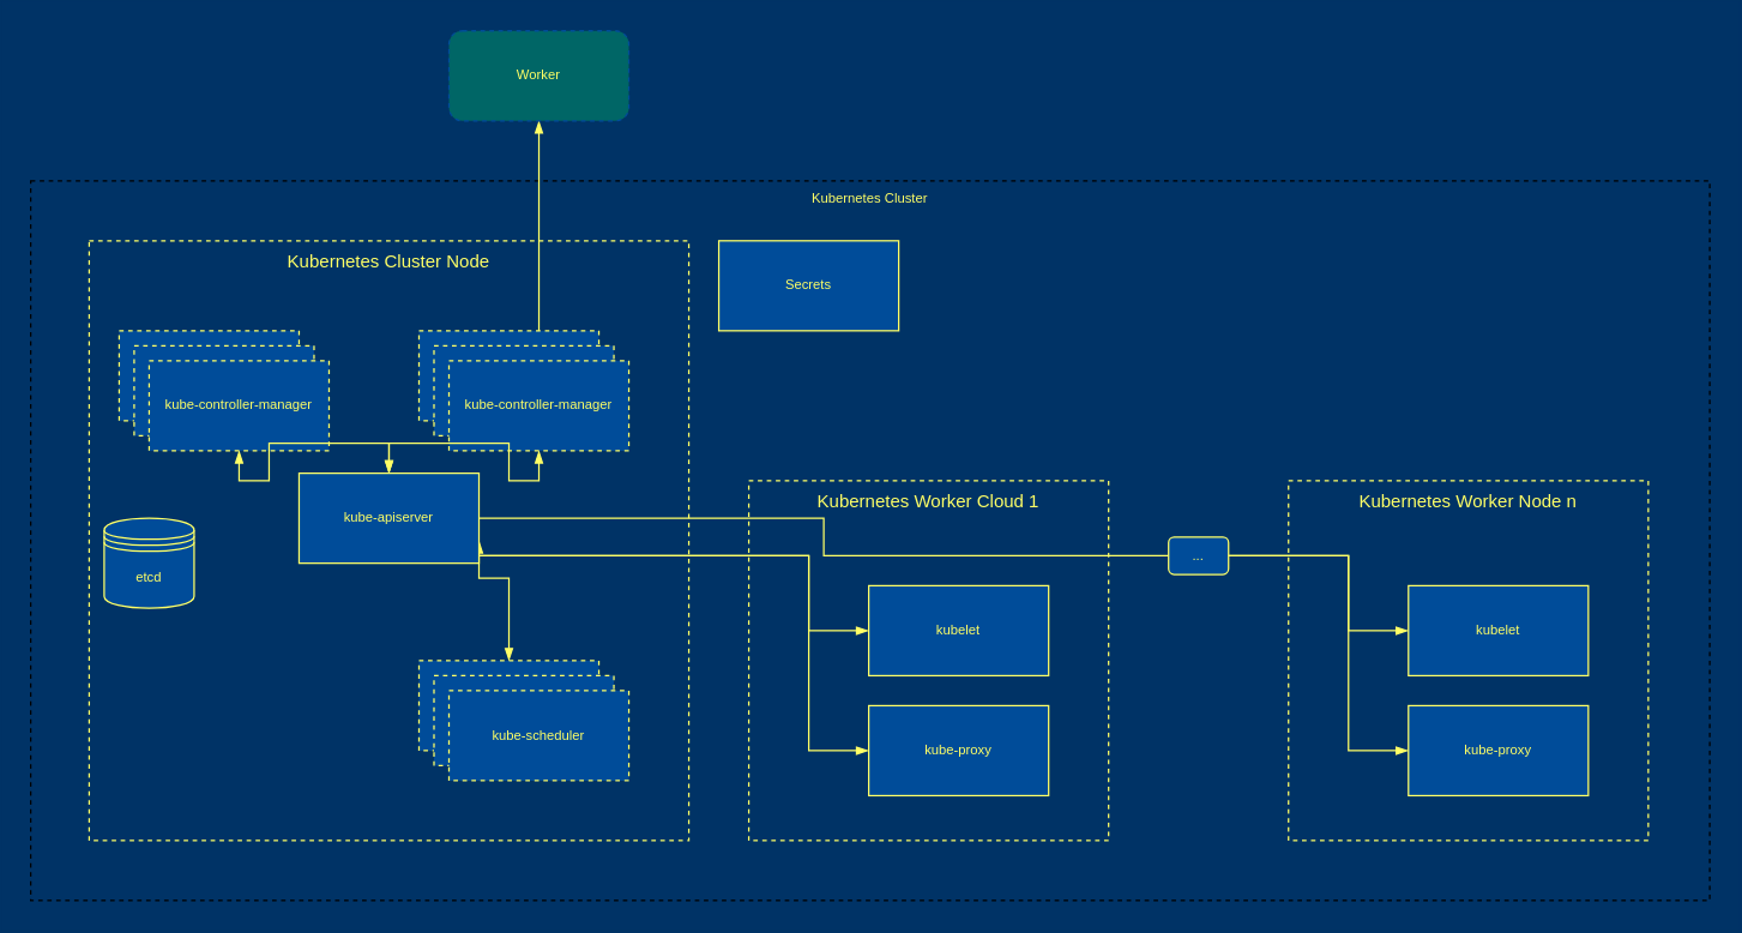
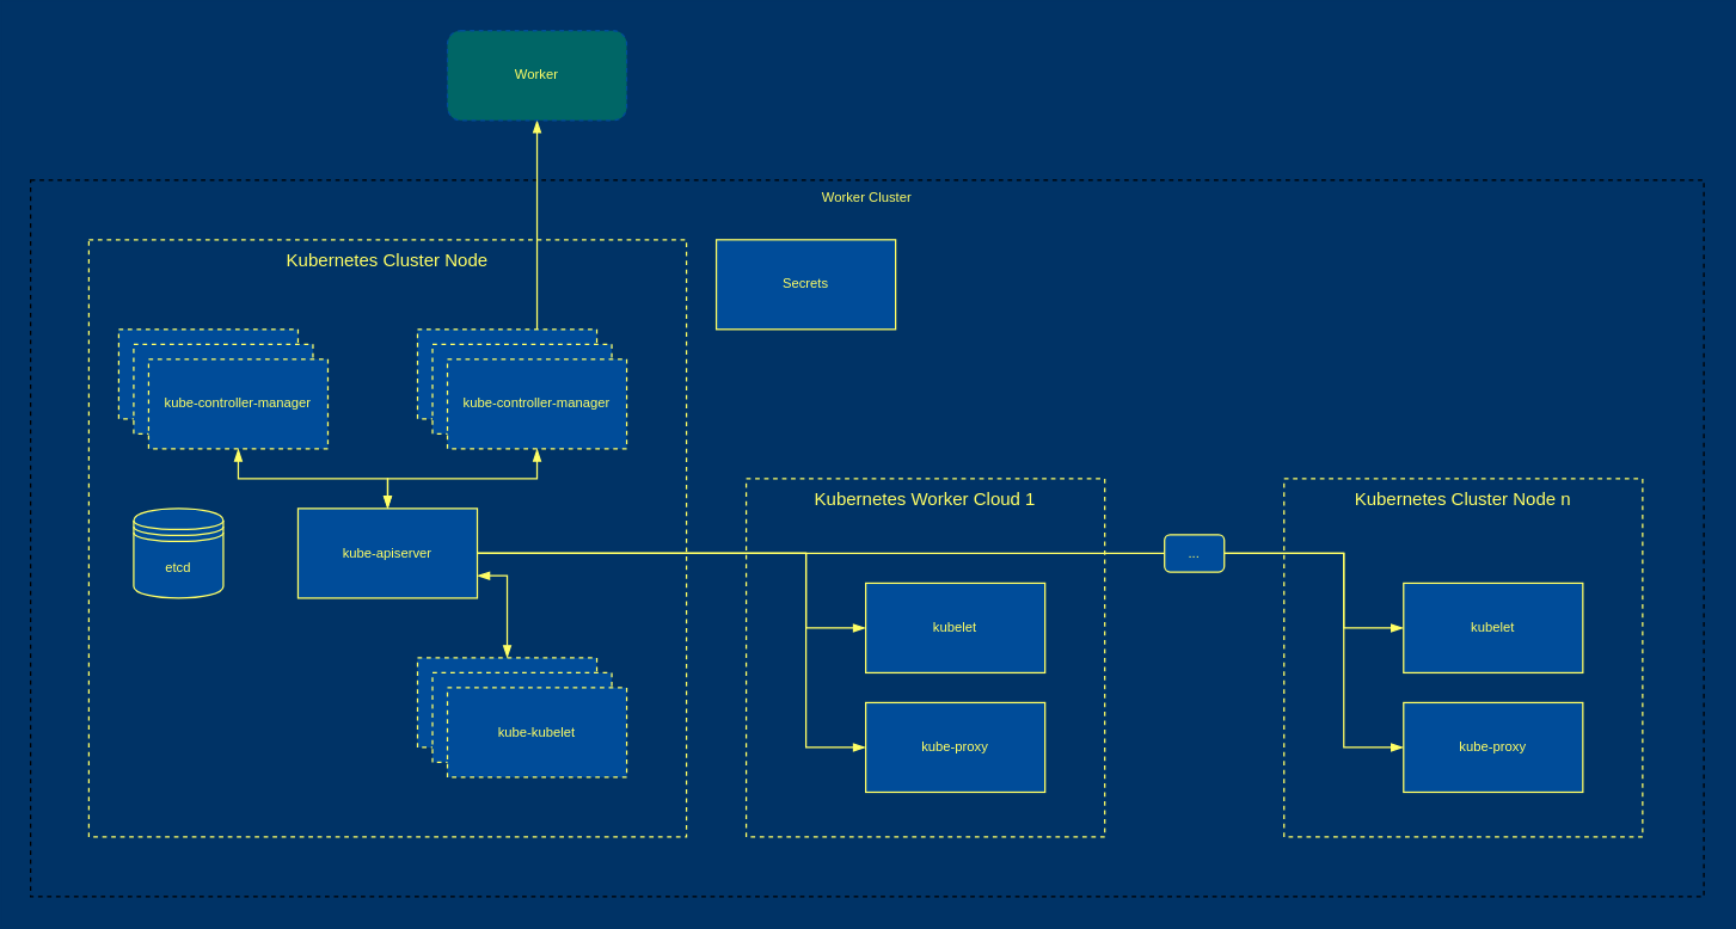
- <mxCell id="3" value="Kubernetes Cluster" style="rounded=0;whiteSpace=wrap;html=1;strokeColor=default;fontSize=9;fontColor=#FFFF66;fillColor=none;gradientColor=none;dashed=1;verticalAlign=top;" vertex="1" parent="1"><mxGeometry x="20" y="120" width="1120" height="480" as="geometry" /></mxCell>
+ <mxCell id="3" value="Worker Cluster" style="rounded=0;whiteSpace=wrap;html=1;strokeColor=default;fontSize=9;fontColor=#FFFF66;fillColor=none;gradientColor=none;dashed=1;verticalAlign=top;" vertex="1" parent="1"><mxGeometry x="20" y="120" width="1120" height="480" as="geometry" /></mxCell>
- <mxCell id="27" value="Kubernetes Worker Node n" style="rounded=0;whiteSpace=wrap;html=1;gradientColor=none;fillColor=none;dashed=1;strokeColor=#FFFF66;fontColor=#FFFF66;verticalAlign=top;" vertex="1" parent="1"><mxGeometry x="859" y="320" width="240" height="240" as="geometry" /></mxCell>
+ <mxCell id="27" value="Kubernetes Cluster Node n" style="rounded=0;whiteSpace=wrap;html=1;gradientColor=none;fillColor=none;dashed=1;strokeColor=#FFFF66;fontColor=#FFFF66;verticalAlign=top;" vertex="1" parent="1"><mxGeometry x="859" y="320" width="240" height="240" as="geometry" /></mxCell>
- <mxCell id="19" value="kube-apiserver" style="rounded=0;whiteSpace=wrap;html=1;strokeColor=#FFFF66;fontSize=9;fontColor=#FFFF66;fillColor=#004C99;gradientColor=none;" vertex="1" parent="1"><mxGeometry x="199" y="315" width="120" height="60" as="geometry" /></mxCell>
+ <mxCell id="19" value="kube-apiserver" style="rounded=0;whiteSpace=wrap;html=1;strokeColor=#FFFF66;fontSize=9;fontColor=#FFFF66;fillColor=#004C99;gradientColor=none;" vertex="1" parent="1"><mxGeometry x="199" y="340" width="120" height="60" as="geometry" /></mxCell>
- <mxCell id="24" value="etcd" style="shape=datastore;whiteSpace=wrap;html=1;strokeColor=#FFFF66;fontSize=9;fontColor=#FFFF66;fillColor=#004C99;gradientColor=none;" vertex="1" parent="1"><mxGeometry x="69" y="345" width="60" height="60" as="geometry" /></mxCell>
+ <mxCell id="24" value="etcd" style="shape=datastore;whiteSpace=wrap;html=1;strokeColor=#FFFF66;fontSize=9;fontColor=#FFFF66;fillColor=#004C99;gradientColor=none;" vertex="1" parent="1"><mxGeometry x="89" y="340" width="60" height="60" as="geometry" /></mxCell>
- <mxCell id="23" value="kube-scheduler" style="rounded=0;whiteSpace=wrap;html=1;dashed=1;strokeColor=#FFFF66;fontColor=#FFFF66;fillColor=#004C99;gradientColor=none;fontSize=9;" vertex="1" parent="20"><mxGeometry x="20" y="20" width="120" height="60" as="geometry" /></mxCell>
+ <mxCell id="23" value="kube-kubelet" style="rounded=0;whiteSpace=wrap;html=1;dashed=1;strokeColor=#FFFF66;fontColor=#FFFF66;fillColor=#004C99;gradientColor=none;fontSize=9;" vertex="1" parent="20"><mxGeometry x="20" y="20" width="120" height="60" as="geometry" /></mxCell>
